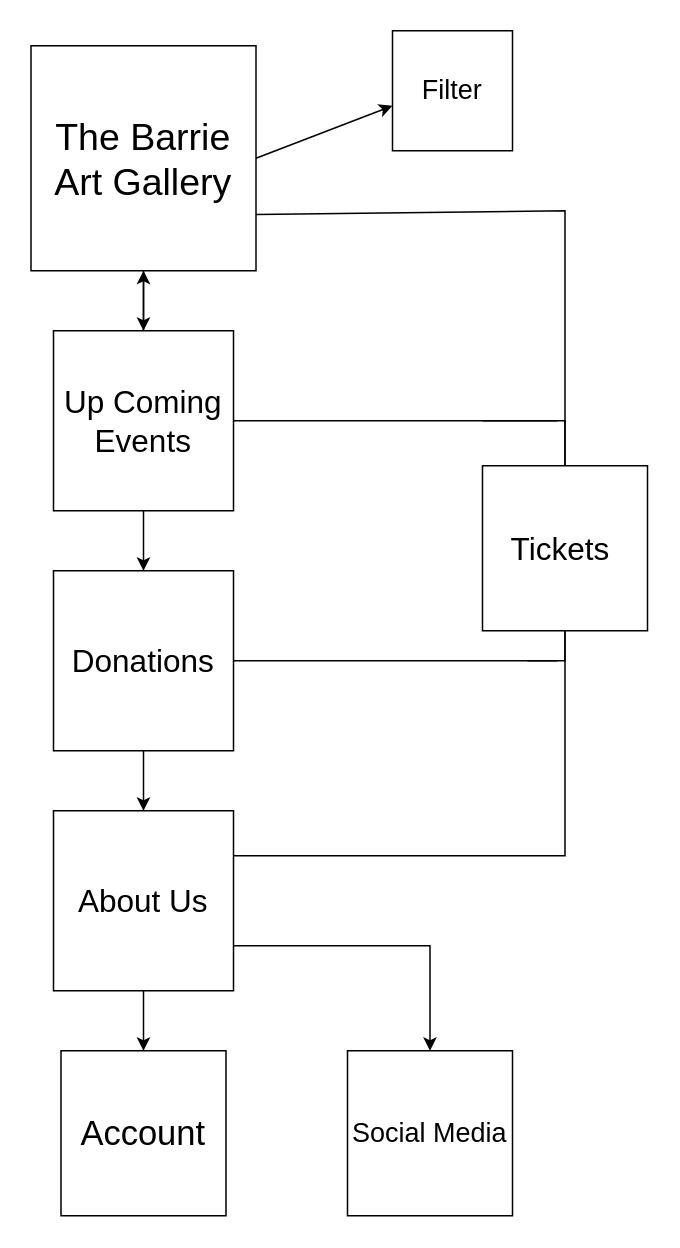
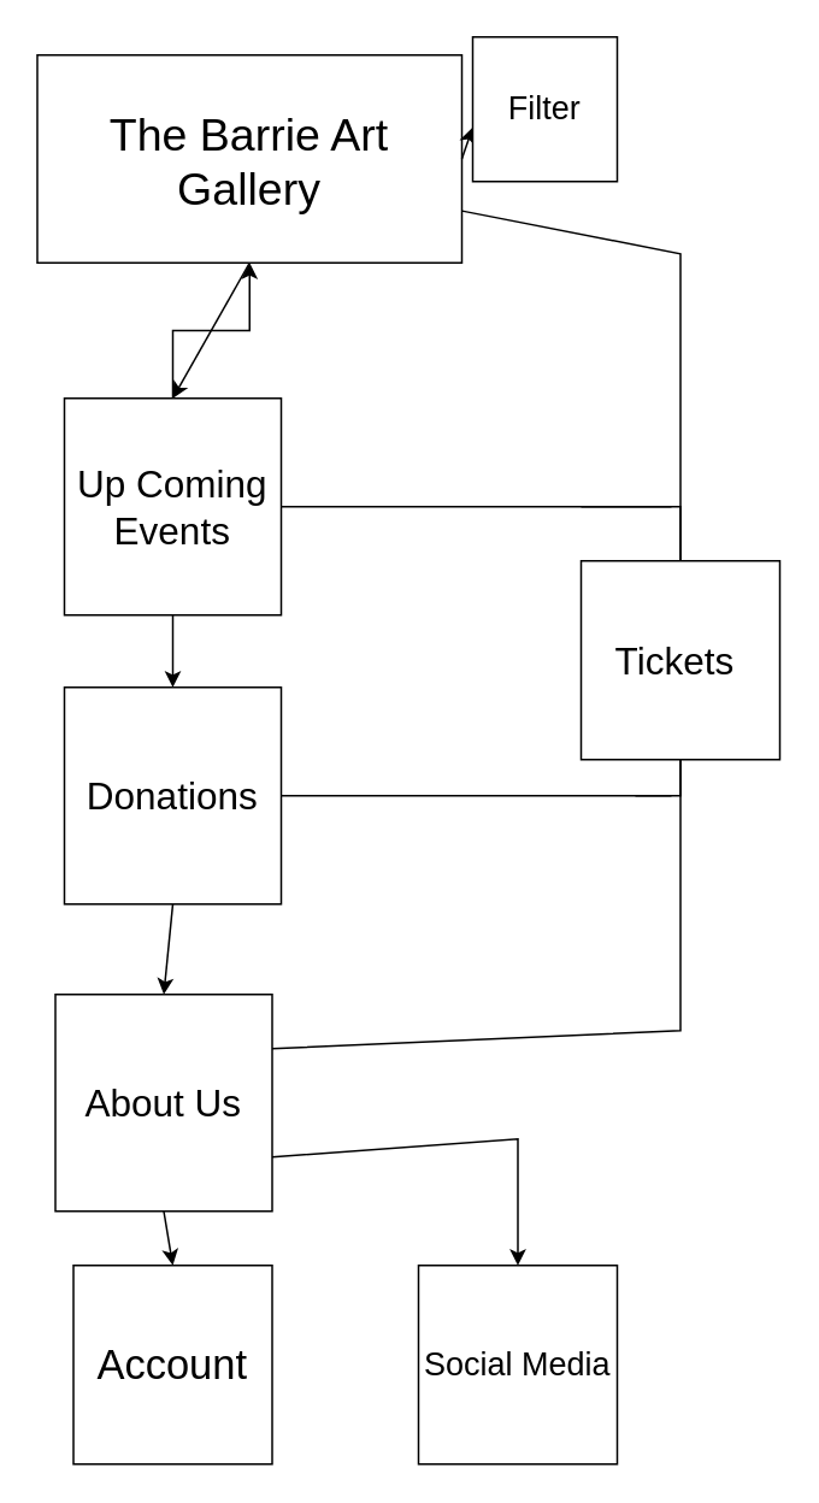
- <mxCell id="2" value="&lt;span style=&quot;font-size: 25px;&quot;&gt;The Barrie Art Gallery&lt;/span&gt;" style="whiteSpace=wrap;html=1;aspect=fixed;" parent="1" vertex="1"><mxGeometry x="20" y="30" width="150" height="150" as="geometry" /></mxCell>
+ <mxCell id="2" value="&lt;span style=&quot;font-size: 25px;&quot;&gt;The Barrie Art Gallery&lt;/span&gt;" style="whiteSpace=wrap;html=1;aspect=fixed;" parent="1" vertex="1"><mxGeometry x="20" y="30" width="235" height="115" as="geometry" /></mxCell>
- <mxCell id="8" value="&lt;font style=&quot;font-size: 21px;&quot;&gt;About Us&lt;/font&gt;" style="whiteSpace=wrap;html=1;aspect=fixed;" vertex="1" parent="1"><mxGeometry x="35" y="540" width="120" height="120" as="geometry" /></mxCell>
+ <mxCell id="8" value="&lt;font style=&quot;font-size: 21px;&quot;&gt;About Us&lt;/font&gt;" style="whiteSpace=wrap;html=1;aspect=fixed;" vertex="1" parent="1"><mxGeometry x="30" y="550" width="120" height="120" as="geometry" /></mxCell>
